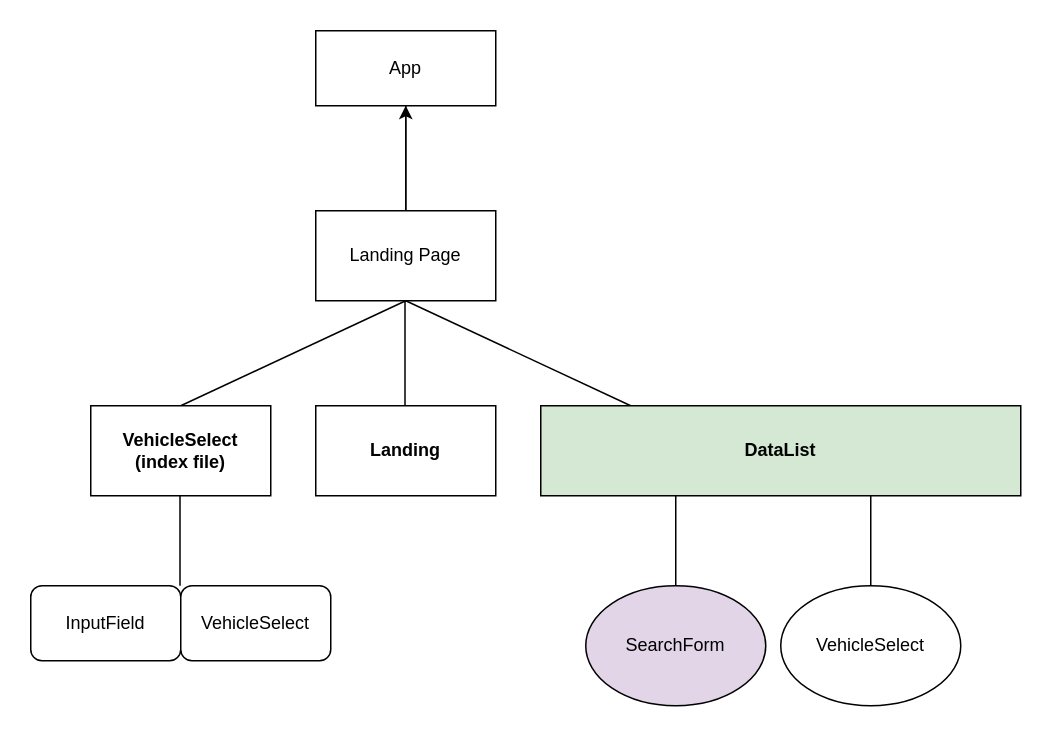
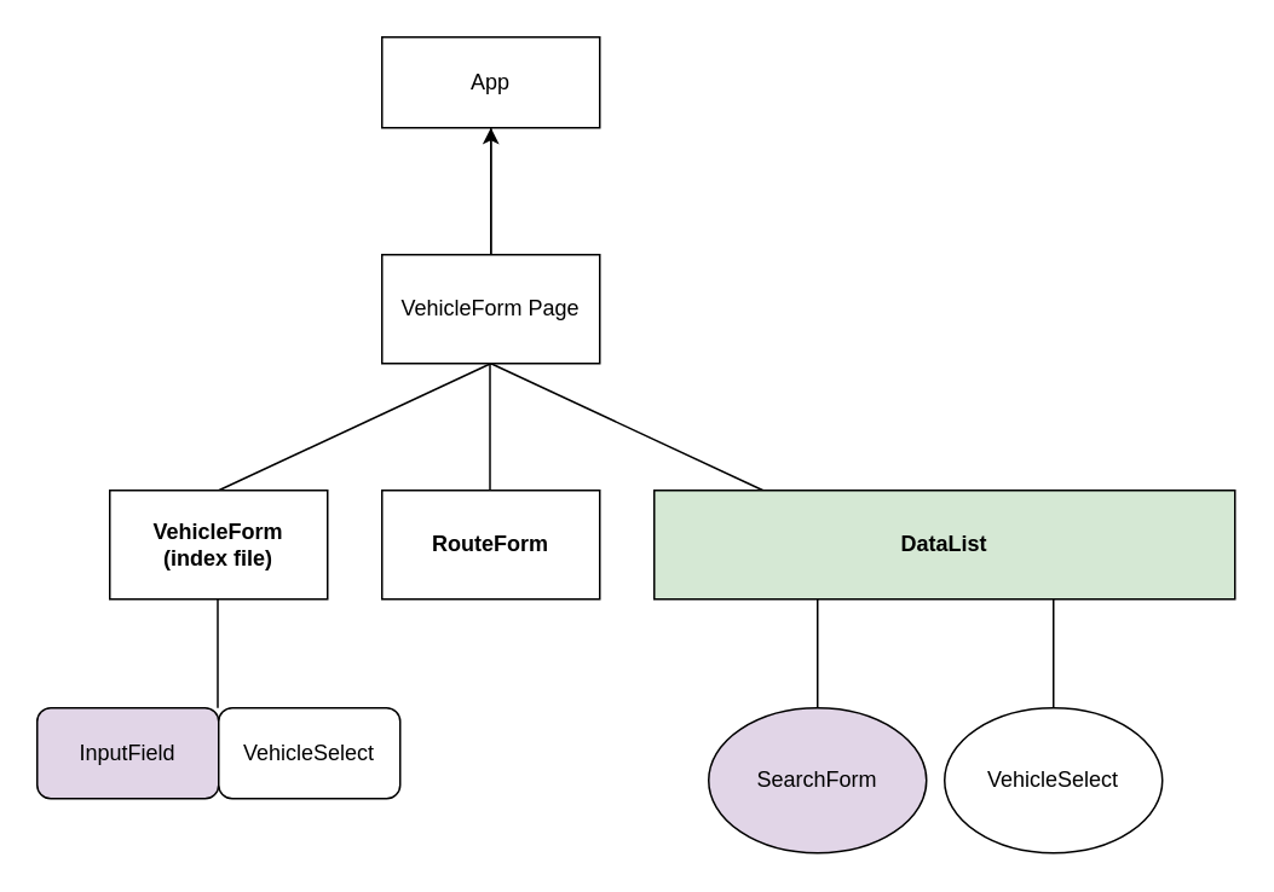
- <mxCell id="5" value="Landing Page" style="rounded=0;whiteSpace=wrap;html=1;" parent="1" vertex="1"><mxGeometry x="210" y="140" width="120" height="60" as="geometry" /></mxCell>
+ <mxCell id="5" value="VehicleForm Page" style="rounded=0;whiteSpace=wrap;html=1;" parent="1" vertex="1"><mxGeometry x="210" y="140" width="120" height="60" as="geometry" /></mxCell>
- <mxCell id="9" value="&lt;b&gt;&lt;font style=&quot;font-size: 12px;&quot;&gt;VehicleSelect&lt;br&gt;(index file)&lt;br&gt;&lt;/font&gt;&lt;/b&gt;" style="rounded=0;whiteSpace=wrap;html=1;" parent="1" vertex="1"><mxGeometry x="60" y="270" width="120" height="60" as="geometry" /></mxCell>
+ <mxCell id="9" value="&lt;b&gt;&lt;font style=&quot;font-size: 12px;&quot;&gt;VehicleForm&lt;br&gt;(index file)&lt;br&gt;&lt;/font&gt;&lt;/b&gt;" style="rounded=0;whiteSpace=wrap;html=1;" parent="1" vertex="1"><mxGeometry x="60" y="270" width="120" height="60" as="geometry" /></mxCell>
- <mxCell id="10" value="&lt;b&gt;Landing&lt;/b&gt;" style="rounded=0;whiteSpace=wrap;html=1;" parent="1" vertex="1"><mxGeometry x="210" y="270" width="120" height="60" as="geometry" /></mxCell>
+ <mxCell id="10" value="&lt;b&gt;RouteForm&lt;/b&gt;" style="rounded=0;whiteSpace=wrap;html=1;" parent="1" vertex="1"><mxGeometry x="210" y="270" width="120" height="60" as="geometry" /></mxCell>
- <mxCell id="17" value="InputField" style="rounded=1;whiteSpace=wrap;html=1;" vertex="1" parent="1"><mxGeometry x="20" y="390" width="100" height="50" as="geometry" /></mxCell>
+ <mxCell id="17" value="InputField" style="rounded=1;whiteSpace=wrap;html=1;fillColor=#e1d5e7;" vertex="1" parent="1"><mxGeometry x="20" y="390" width="100" height="50" as="geometry" /></mxCell>
